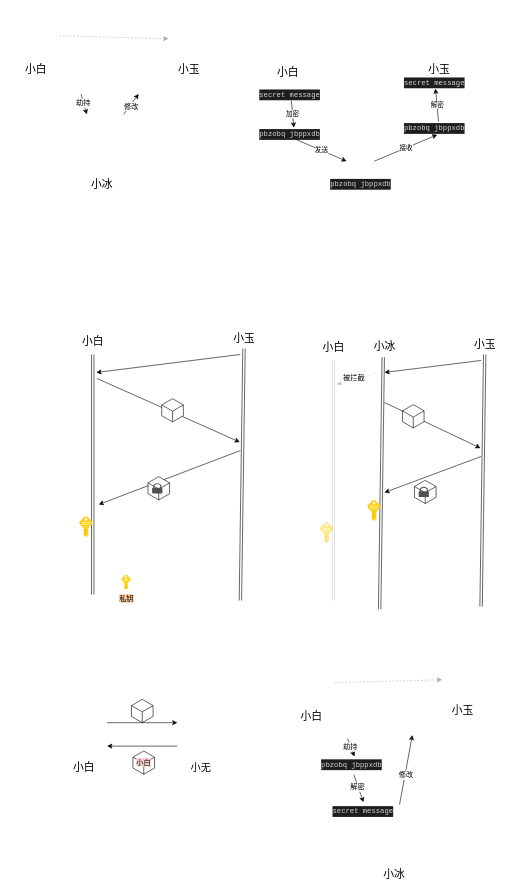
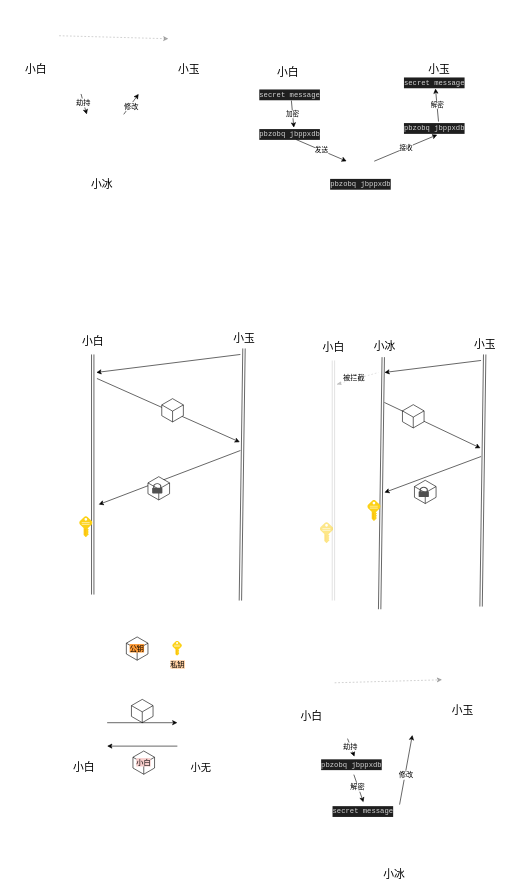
- <mxCell id="38" value="&lt;span style=&quot;background-color: rgb(255 , 206 , 159)&quot;&gt;私钥&lt;/span&gt;" style="aspect=fixed;html=1;points=[];align=center;image;fontSize=12;image=img/lib/mscae/Key.svg;" vertex="1" parent="1"><mxGeometry x="202" y="957.5" width="16" height="25" as="geometry" /></mxCell>
+ <mxCell id="38" value="&lt;span style=&quot;background-color: rgb(255 , 206 , 159)&quot;&gt;私钥&lt;/span&gt;" style="aspect=fixed;html=1;points=[];align=center;image;fontSize=12;image=img/lib/mscae/Key.svg;" vertex="1" parent="1"><mxGeometry x="287" y="1067.5" width="16" height="25" as="geometry" /></mxCell>
+ <mxCell id="39" value="&lt;span style=&quot;background-color: rgb(255 , 153 , 51)&quot;&gt;公钥&lt;/span&gt;" style="html=1;whiteSpace=wrap;aspect=fixed;shape=isoCube;backgroundOutline=1;" vertex="1" parent="1"><mxGeometry x="210" y="1060" width="36" height="40" as="geometry" /></mxCell>
